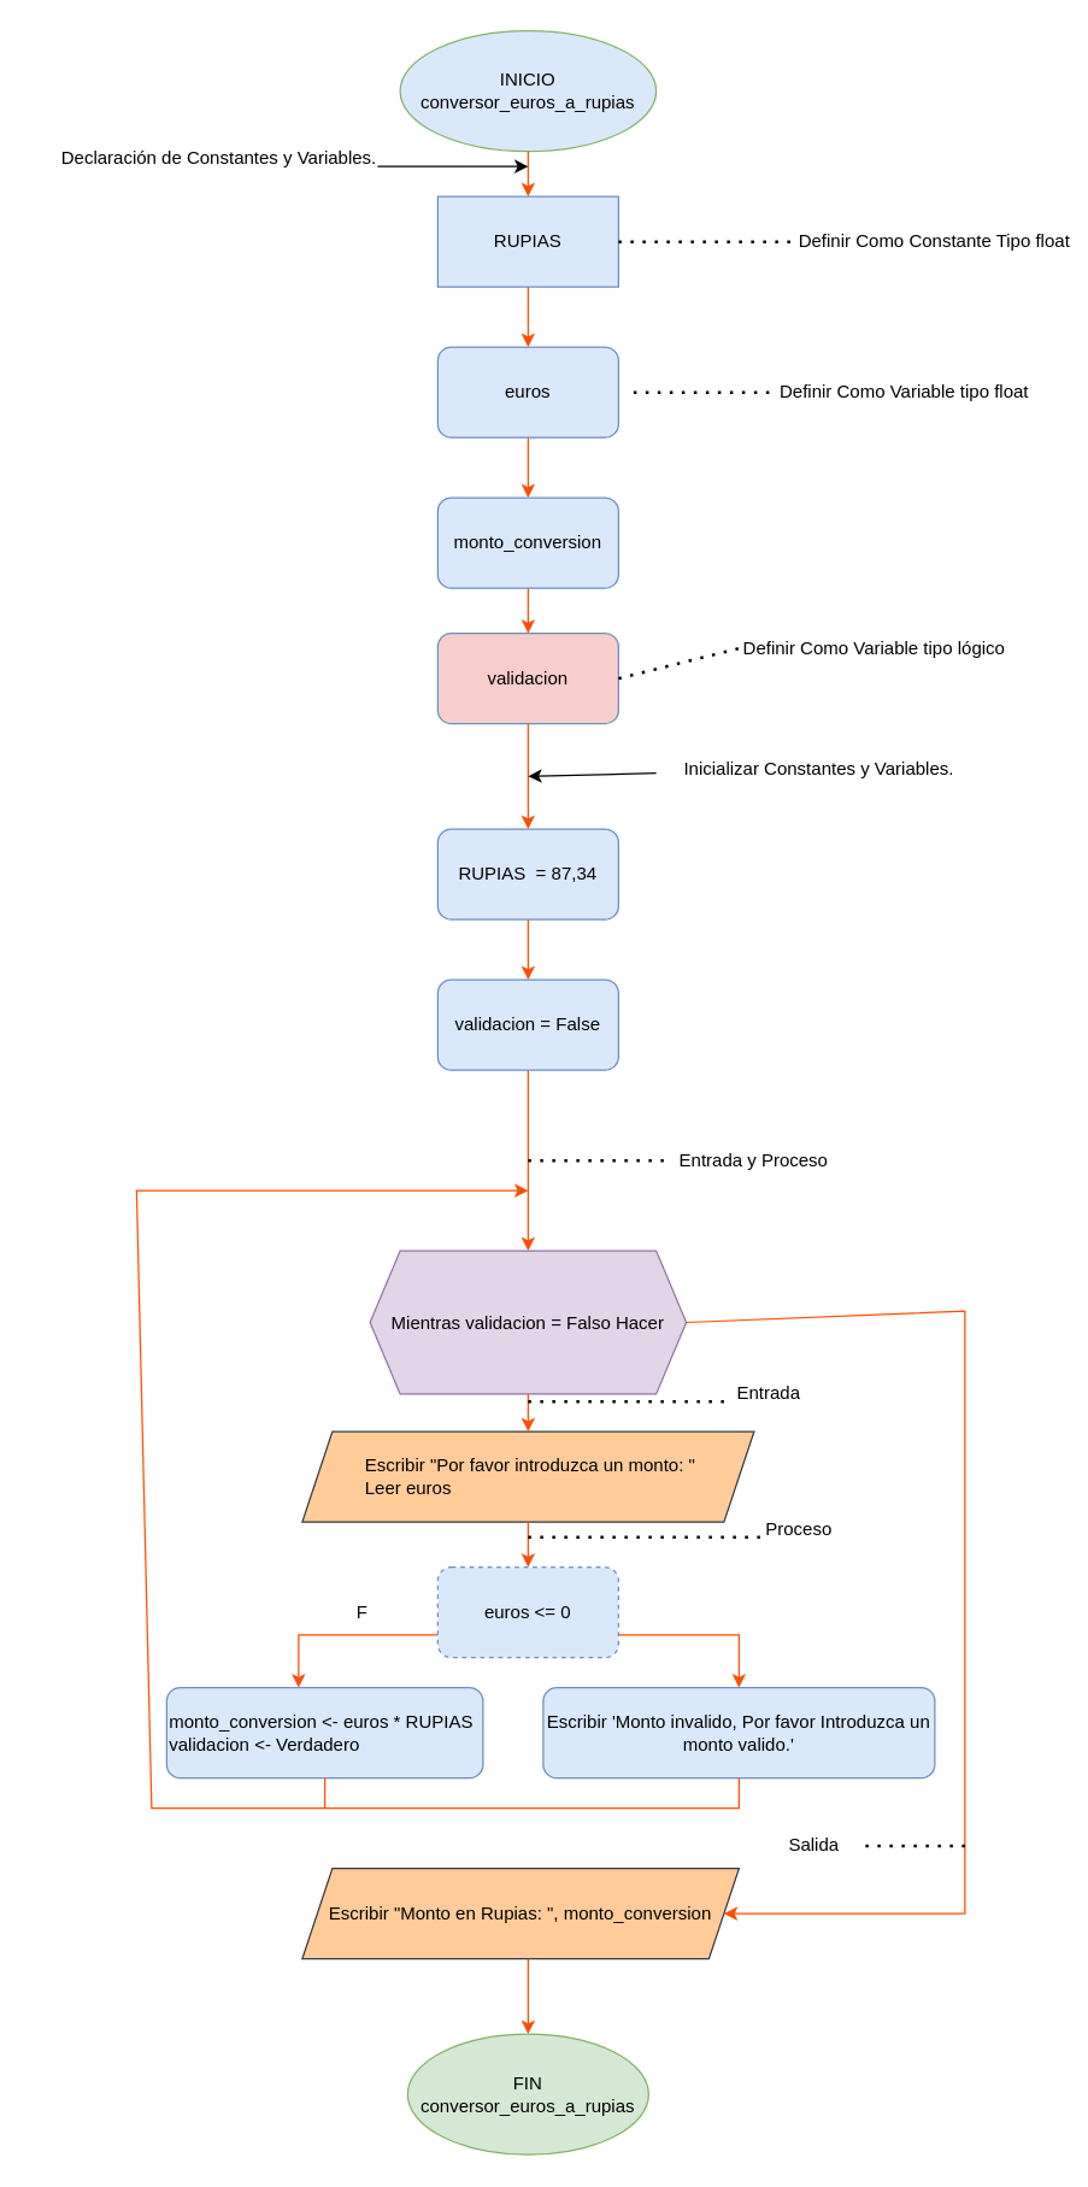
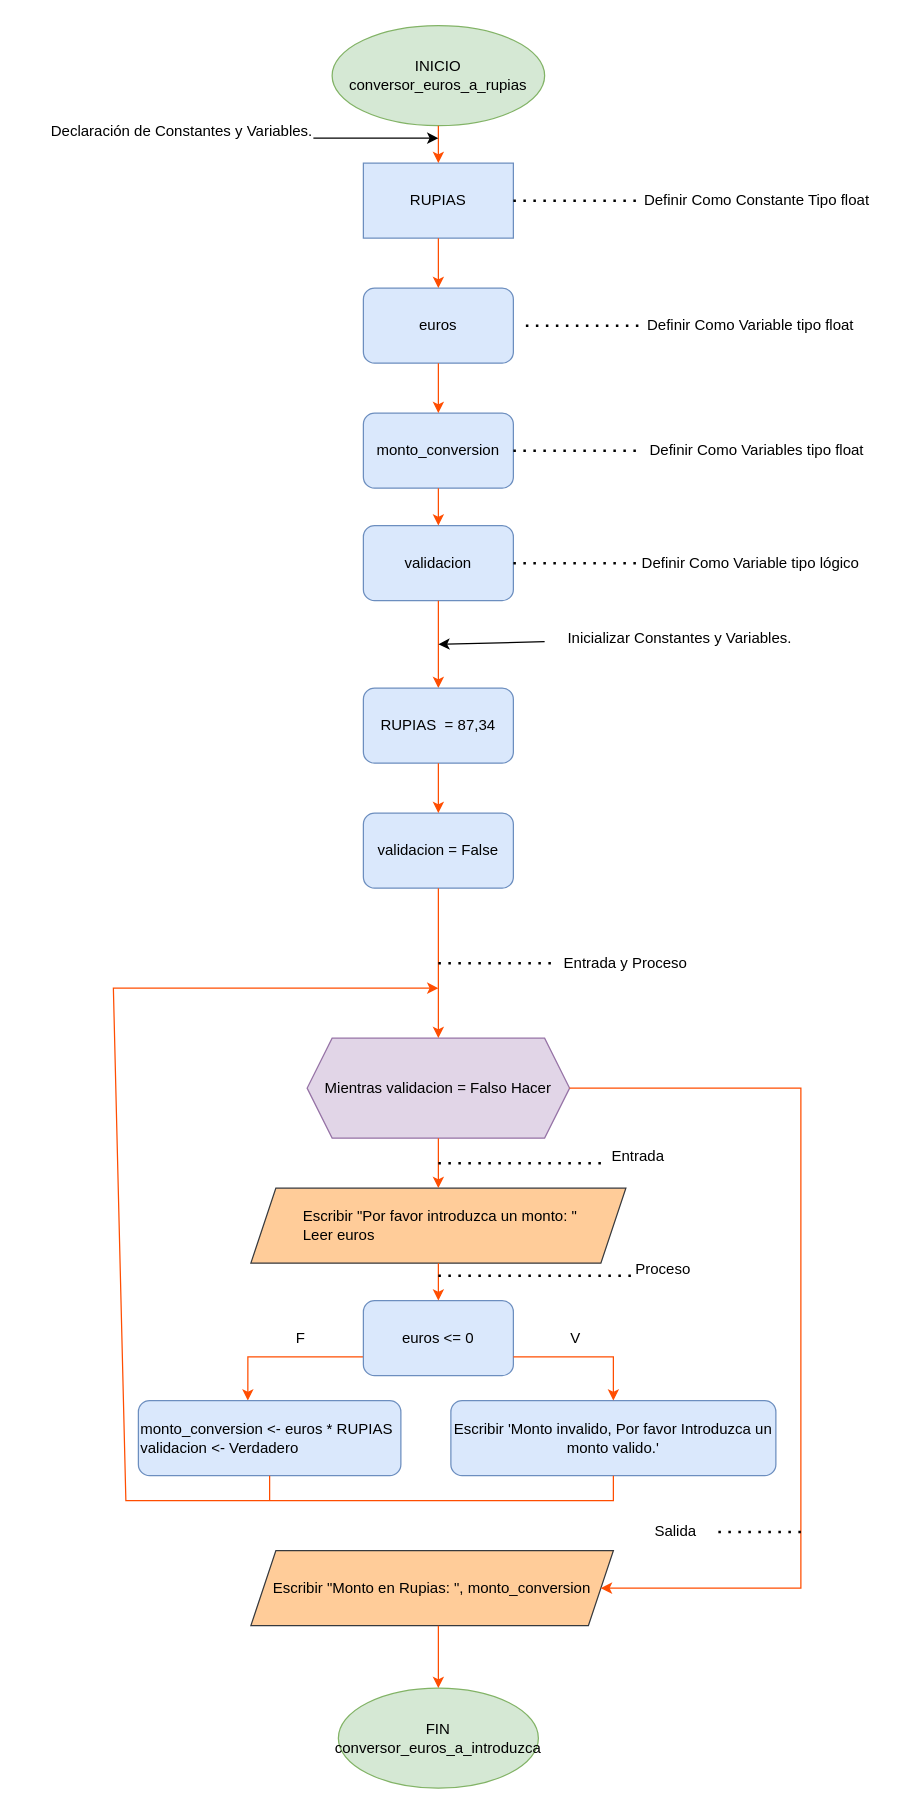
- <mxCell id="2" value="INICIO conversor_euros_a_rupias" style="ellipse;whiteSpace=wrap;html=1;fillColor=#dae8fc;strokeColor=#82b366;" vertex="1" parent="1"><mxGeometry x="265" y="20" width="170" height="80" as="geometry" /></mxCell>
+ <mxCell id="2" value="INICIO conversor_euros_a_rupias" style="ellipse;whiteSpace=wrap;html=1;fillColor=#d5e8d4;strokeColor=#82b366;" vertex="1" parent="1"><mxGeometry x="265" y="20" width="170" height="80" as="geometry" /></mxCell>
- <mxCell id="31" value="Definir Como Constante Tipo float" style="text;html=1;align=center;verticalAlign=middle;whiteSpace=wrap;rounded=0;" vertex="1" parent="1"><mxGeometry x="525" y="145" width="190" height="30" as="geometry" /></mxCell>
+ <mxCell id="31" value="Definir Como Constante Tipo float" style="text;html=1;align=center;verticalAlign=middle;whiteSpace=wrap;rounded=0;" vertex="1" parent="1"><mxGeometry x="510" y="145" width="190" height="30" as="geometry" /></mxCell>
+ <mxCell id="37" value="" style="endArrow=none;dashed=1;html=1;dashPattern=1 3;strokeWidth=2;rounded=0;entryX=0;entryY=0.5;entryDx=0;entryDy=0;exitX=1;exitY=0.5;exitDx=0;exitDy=0;" edge="1" parent="1" source="5" target="33"><mxGeometry width="50" height="50" relative="1" as="geometry"><mxPoint x="340" y="350" as="sourcePoint" /><mxPoint x="390" y="300" as="targetPoint" /></mxGeometry></mxCell>
+ <mxCell id="33" value="Definir Como Variables tipo float" style="text;html=1;align=center;verticalAlign=middle;whiteSpace=wrap;rounded=0;" vertex="1" parent="1"><mxGeometry x="510" y="345" width="190" height="30" as="geometry" /></mxCell>
- <mxCell id="34" value="Definir Como Variable tipo lógico" style="text;html=1;align=center;verticalAlign=middle;whiteSpace=wrap;rounded=0;" vertex="1" parent="1"><mxGeometry x="490" y="415" width="180" height="30" as="geometry" /></mxCell>
+ <mxCell id="34" value="Definir Como Variable tipo lógico" style="text;html=1;align=center;verticalAlign=middle;whiteSpace=wrap;rounded=0;" vertex="1" parent="1"><mxGeometry x="510" y="435" width="180" height="30" as="geometry" /></mxCell>
- <mxCell id="6" value="validacion" style="rounded=1;whiteSpace=wrap;html=1;fillColor=#f8cecc;strokeColor=#6c8ebf;" vertex="1" parent="1"><mxGeometry x="290" y="420" width="120" height="60" as="geometry" /></mxCell>
+ <mxCell id="6" value="validacion" style="rounded=1;whiteSpace=wrap;html=1;fillColor=#dae8fc;strokeColor=#6c8ebf;" vertex="1" parent="1"><mxGeometry x="290" y="420" width="120" height="60" as="geometry" /></mxCell>
- <mxCell id="8" value="Mientras validacion = Falso Hacer" style="shape=hexagon;perimeter=hexagonPerimeter2;whiteSpace=wrap;html=1;fixedSize=1;fillColor=#e1d5e7;strokeColor=#9673a6;" vertex="1" parent="1"><mxGeometry x="245" y="830" width="210" height="95" as="geometry" /></mxCell>
+ <mxCell id="8" value="Mientras validacion = Falso Hacer" style="shape=hexagon;perimeter=hexagonPerimeter2;whiteSpace=wrap;html=1;fixedSize=1;fillColor=#e1d5e7;strokeColor=#9673a6;" vertex="1" parent="1"><mxGeometry x="245" y="830" width="210" height="80" as="geometry" /></mxCell>
- <mxCell id="11" value="euros &amp;lt;= 0" style="rounded=1;whiteSpace=wrap;html=1;fillColor=#dae8fc;strokeColor=#6c8ebf;dashed=1;" vertex="1" parent="1"><mxGeometry x="290" y="1040" width="120" height="60" as="geometry" /></mxCell>
+ <mxCell id="11" value="euros &amp;lt;= 0" style="rounded=1;whiteSpace=wrap;html=1;fillColor=#dae8fc;strokeColor=#6c8ebf;" vertex="1" parent="1"><mxGeometry x="290" y="1040" width="120" height="60" as="geometry" /></mxCell>
+ <mxCell id="44" value="V" style="text;html=1;align=center;verticalAlign=middle;whiteSpace=wrap;rounded=0;" vertex="1" parent="1"><mxGeometry x="430" y="1055" width="60" height="30" as="geometry" /></mxCell>
- <mxCell id="15" value="FIN conversor_euros_a_rupias" style="ellipse;whiteSpace=wrap;html=1;fillColor=#d5e8d4;strokeColor=#82b366;" vertex="1" parent="1"><mxGeometry x="270" y="1350" width="160" height="80" as="geometry" /></mxCell>
+ <mxCell id="15" value="FIN conversor_euros_a_introduzca" style="ellipse;whiteSpace=wrap;html=1;fillColor=#d5e8d4;strokeColor=#82b366;" vertex="1" parent="1"><mxGeometry x="270" y="1350" width="160" height="80" as="geometry" /></mxCell>
